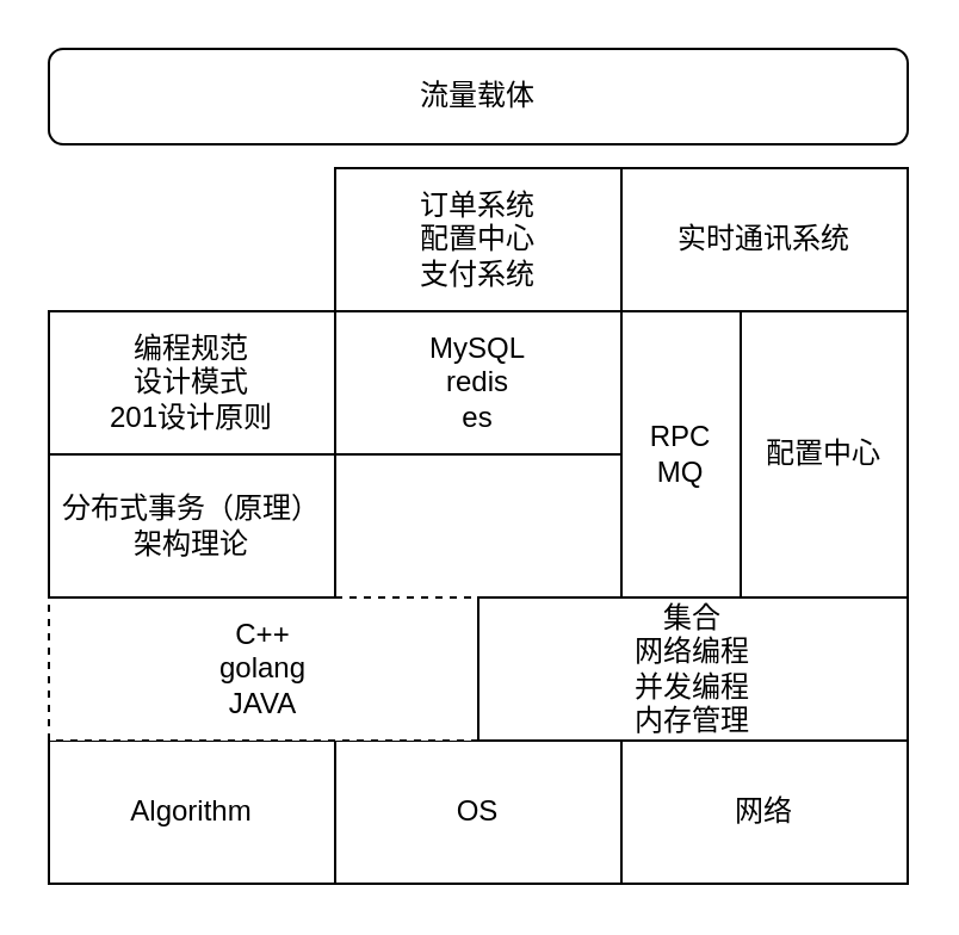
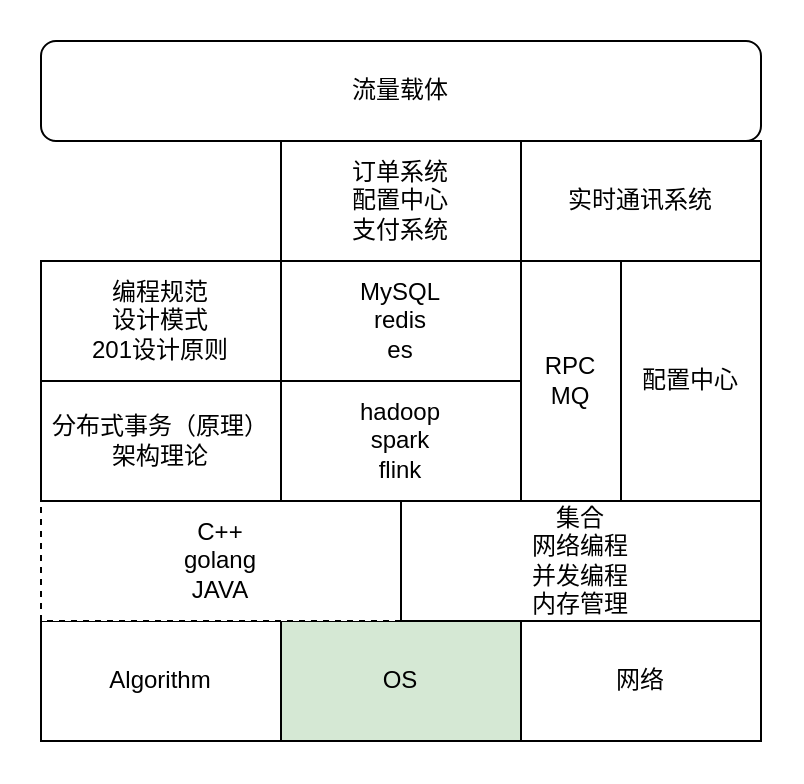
- <mxCell id="15" value="流量载体" style="rounded=1;whiteSpace=wrap;html=1;" vertex="1" parent="1"><mxGeometry x="20" y="20" width="360" height="40" as="geometry" /></mxCell>
+ <mxCell id="15" value="流量载体" style="rounded=1;whiteSpace=wrap;html=1;" vertex="1" parent="1"><mxGeometry x="20" y="20" width="360" height="50" as="geometry" /></mxCell>
+ <mxCell id="11" value="hadoop&lt;br&gt;spark&lt;br&gt;flink" style="rounded=0;whiteSpace=wrap;html=1;" vertex="1" parent="1"><mxGeometry x="140" y="190" width="120" height="60" as="geometry" /></mxCell>
- <mxCell id="3" value="OS" style="rounded=0;whiteSpace=wrap;html=1;" vertex="1" parent="1"><mxGeometry x="140" y="310" width="120" height="60" as="geometry" /></mxCell>
+ <mxCell id="3" value="OS" style="rounded=0;whiteSpace=wrap;html=1;fillColor=#d5e8d4;" vertex="1" parent="1"><mxGeometry x="140" y="310" width="120" height="60" as="geometry" /></mxCell>
